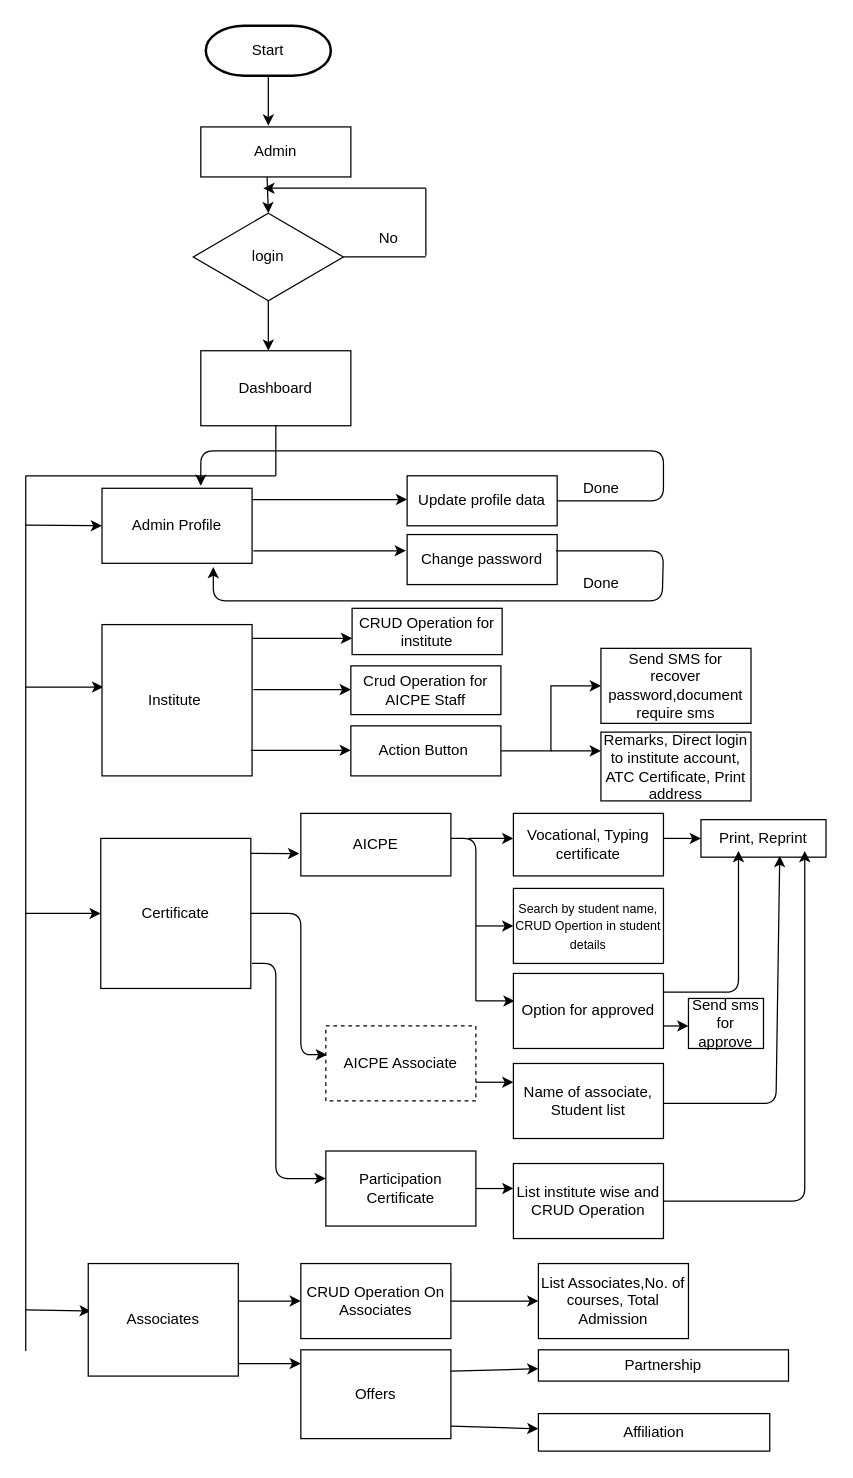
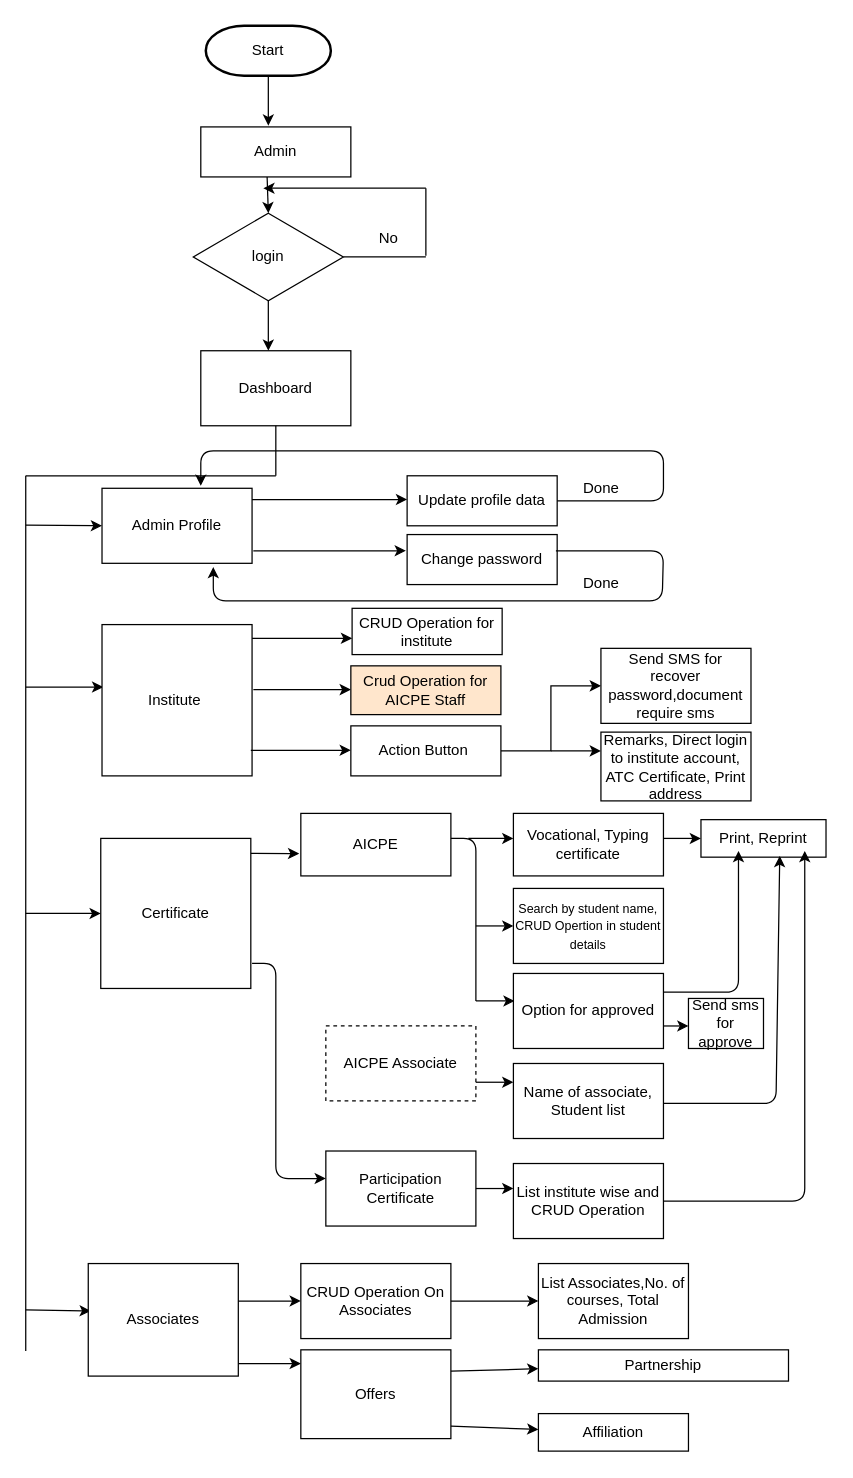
- <mxCell id="31" value="Crud Operation for AICPE Staff" style="rounded=0;whiteSpace=wrap;html=1;" vertex="1" parent="1"><mxGeometry x="280" y="532" width="120" height="39" as="geometry" /></mxCell>
+ <mxCell id="31" value="Crud Operation for AICPE Staff" style="rounded=0;whiteSpace=wrap;html=1;fillColor=#ffe6cc;" vertex="1" parent="1"><mxGeometry x="280" y="532" width="120" height="39" as="geometry" /></mxCell>
- <mxCell id="54" value="" style="endArrow=classic;html=1;entryX=0.008;entryY=0.383;entryDx=0;entryDy=0;entryPerimeter=0;exitX=1;exitY=0.5;exitDx=0;exitDy=0;" edge="1" parent="1" source="39" target="55"><mxGeometry width="50" height="50" relative="1" as="geometry"><mxPoint x="201" y="750" as="sourcePoint" /><mxPoint x="220" y="840" as="targetPoint" /><Array as="points"><mxPoint x="240" y="730" /><mxPoint x="240" y="843" /></Array></mxGeometry></mxCell>
- <mxCell id="75" value="Affiliation" style="rounded=0;whiteSpace=wrap;html=1;" vertex="1" parent="1"><mxGeometry x="430" y="1130" width="185" height="30" as="geometry" /></mxCell>
+ <mxCell id="75" value="Affiliation" style="rounded=0;whiteSpace=wrap;html=1;" vertex="1" parent="1"><mxGeometry x="430" y="1130" width="120" height="30" as="geometry" /></mxCell>
